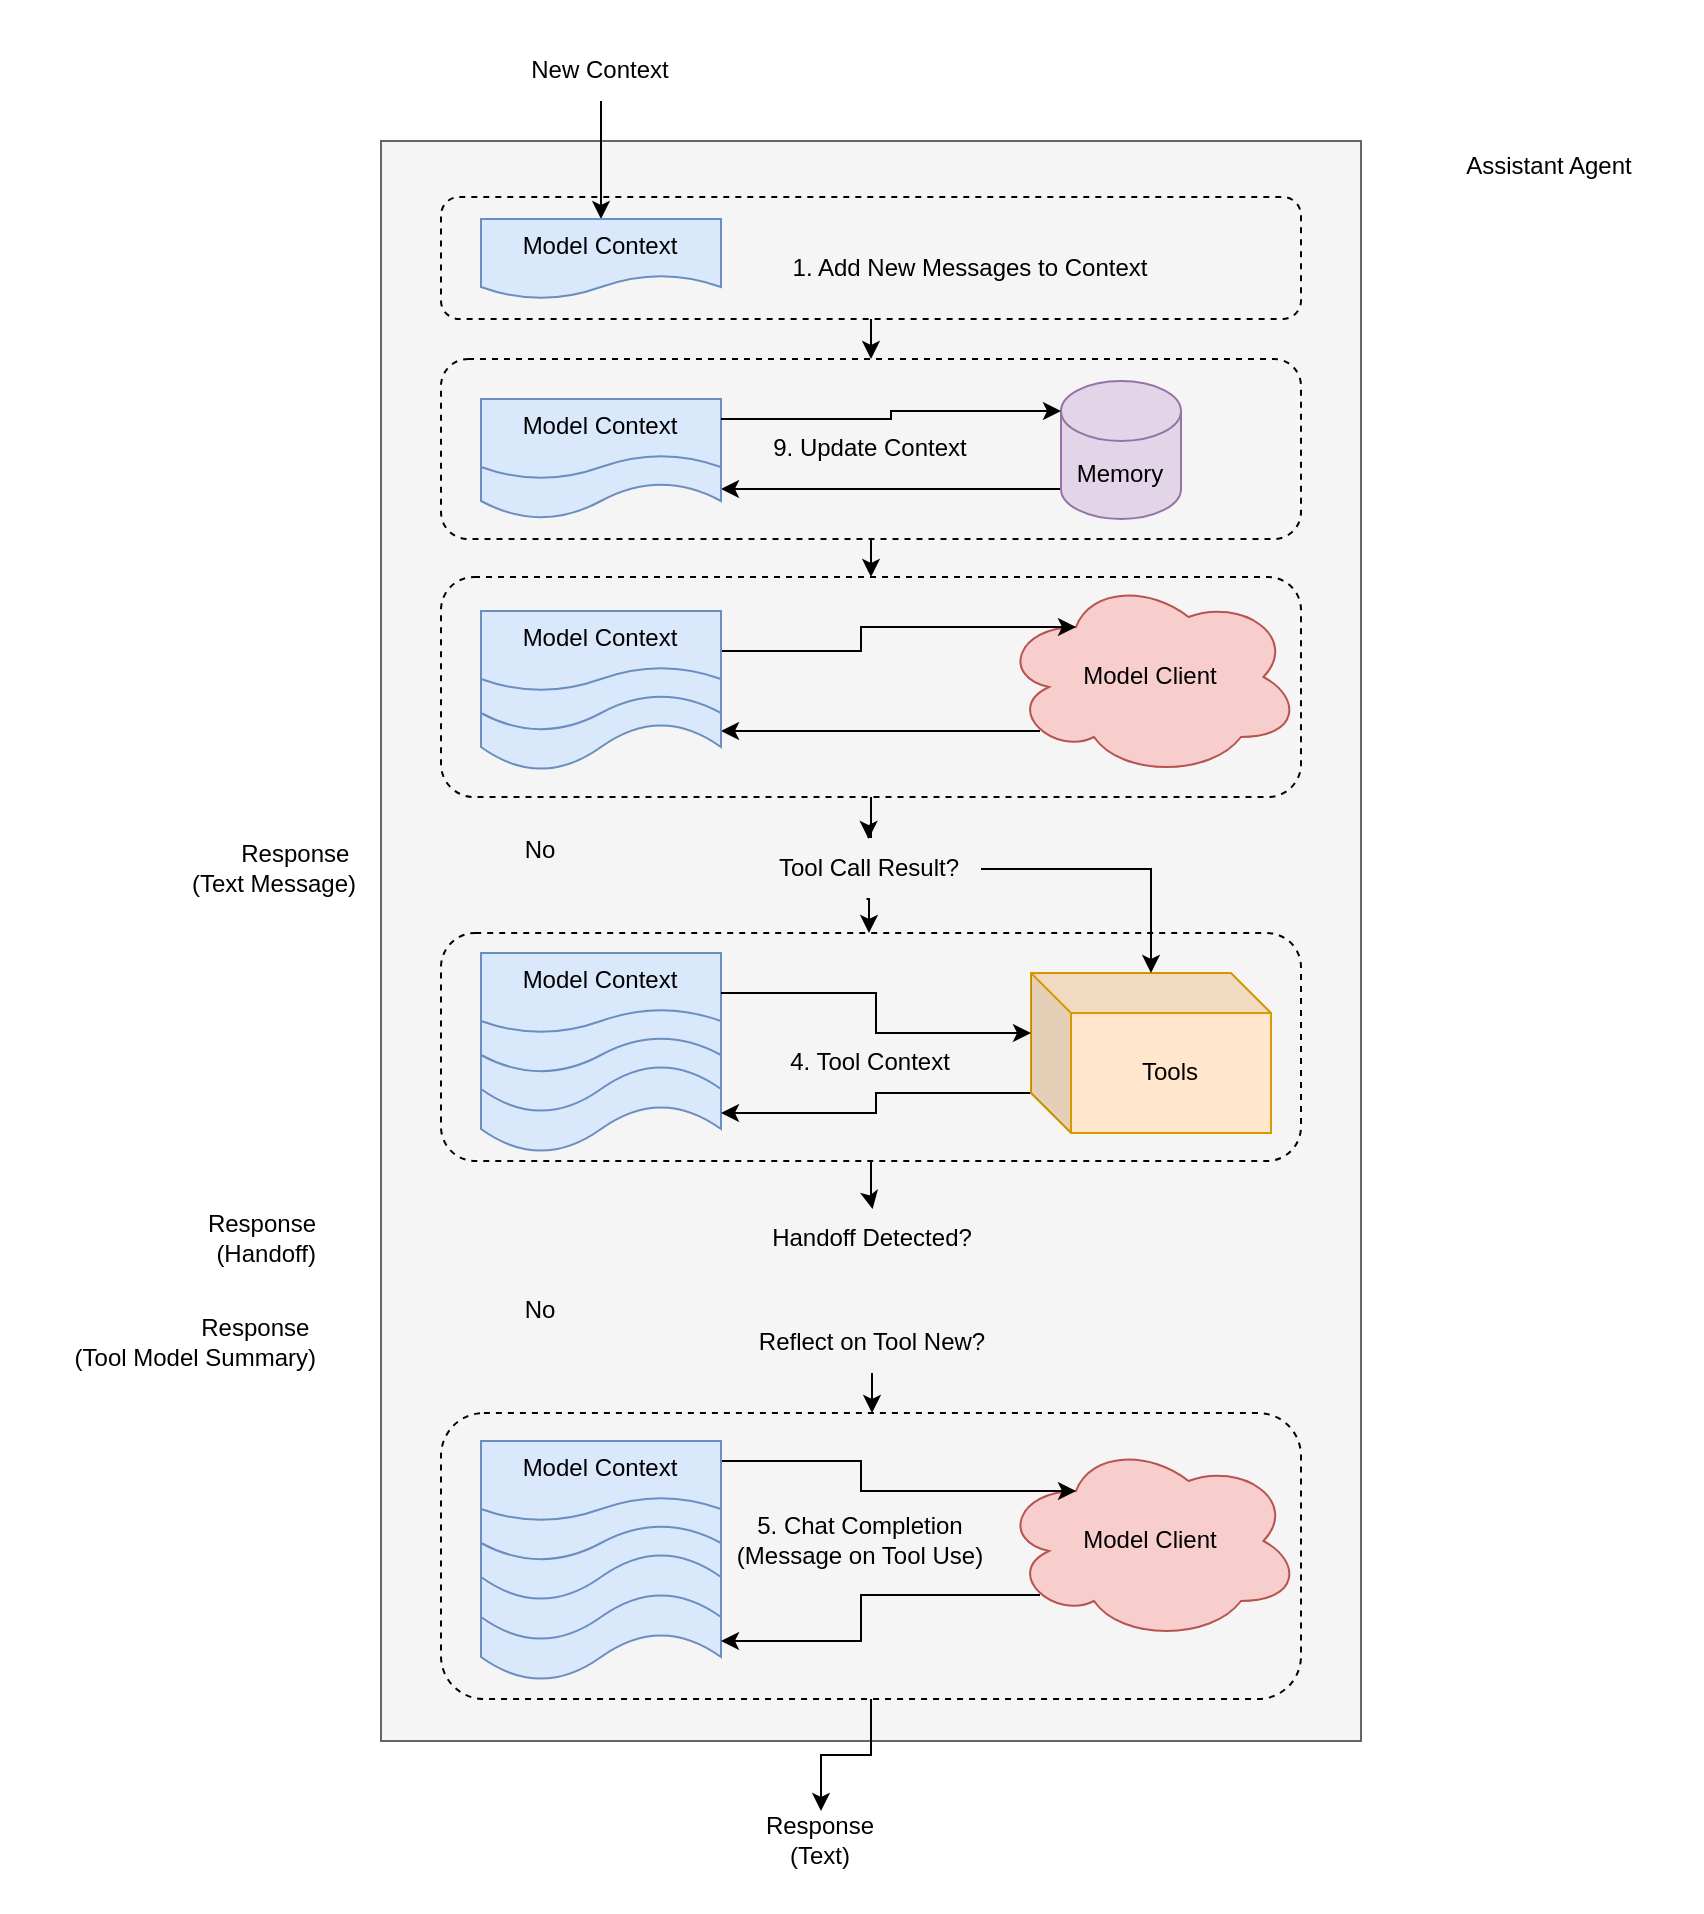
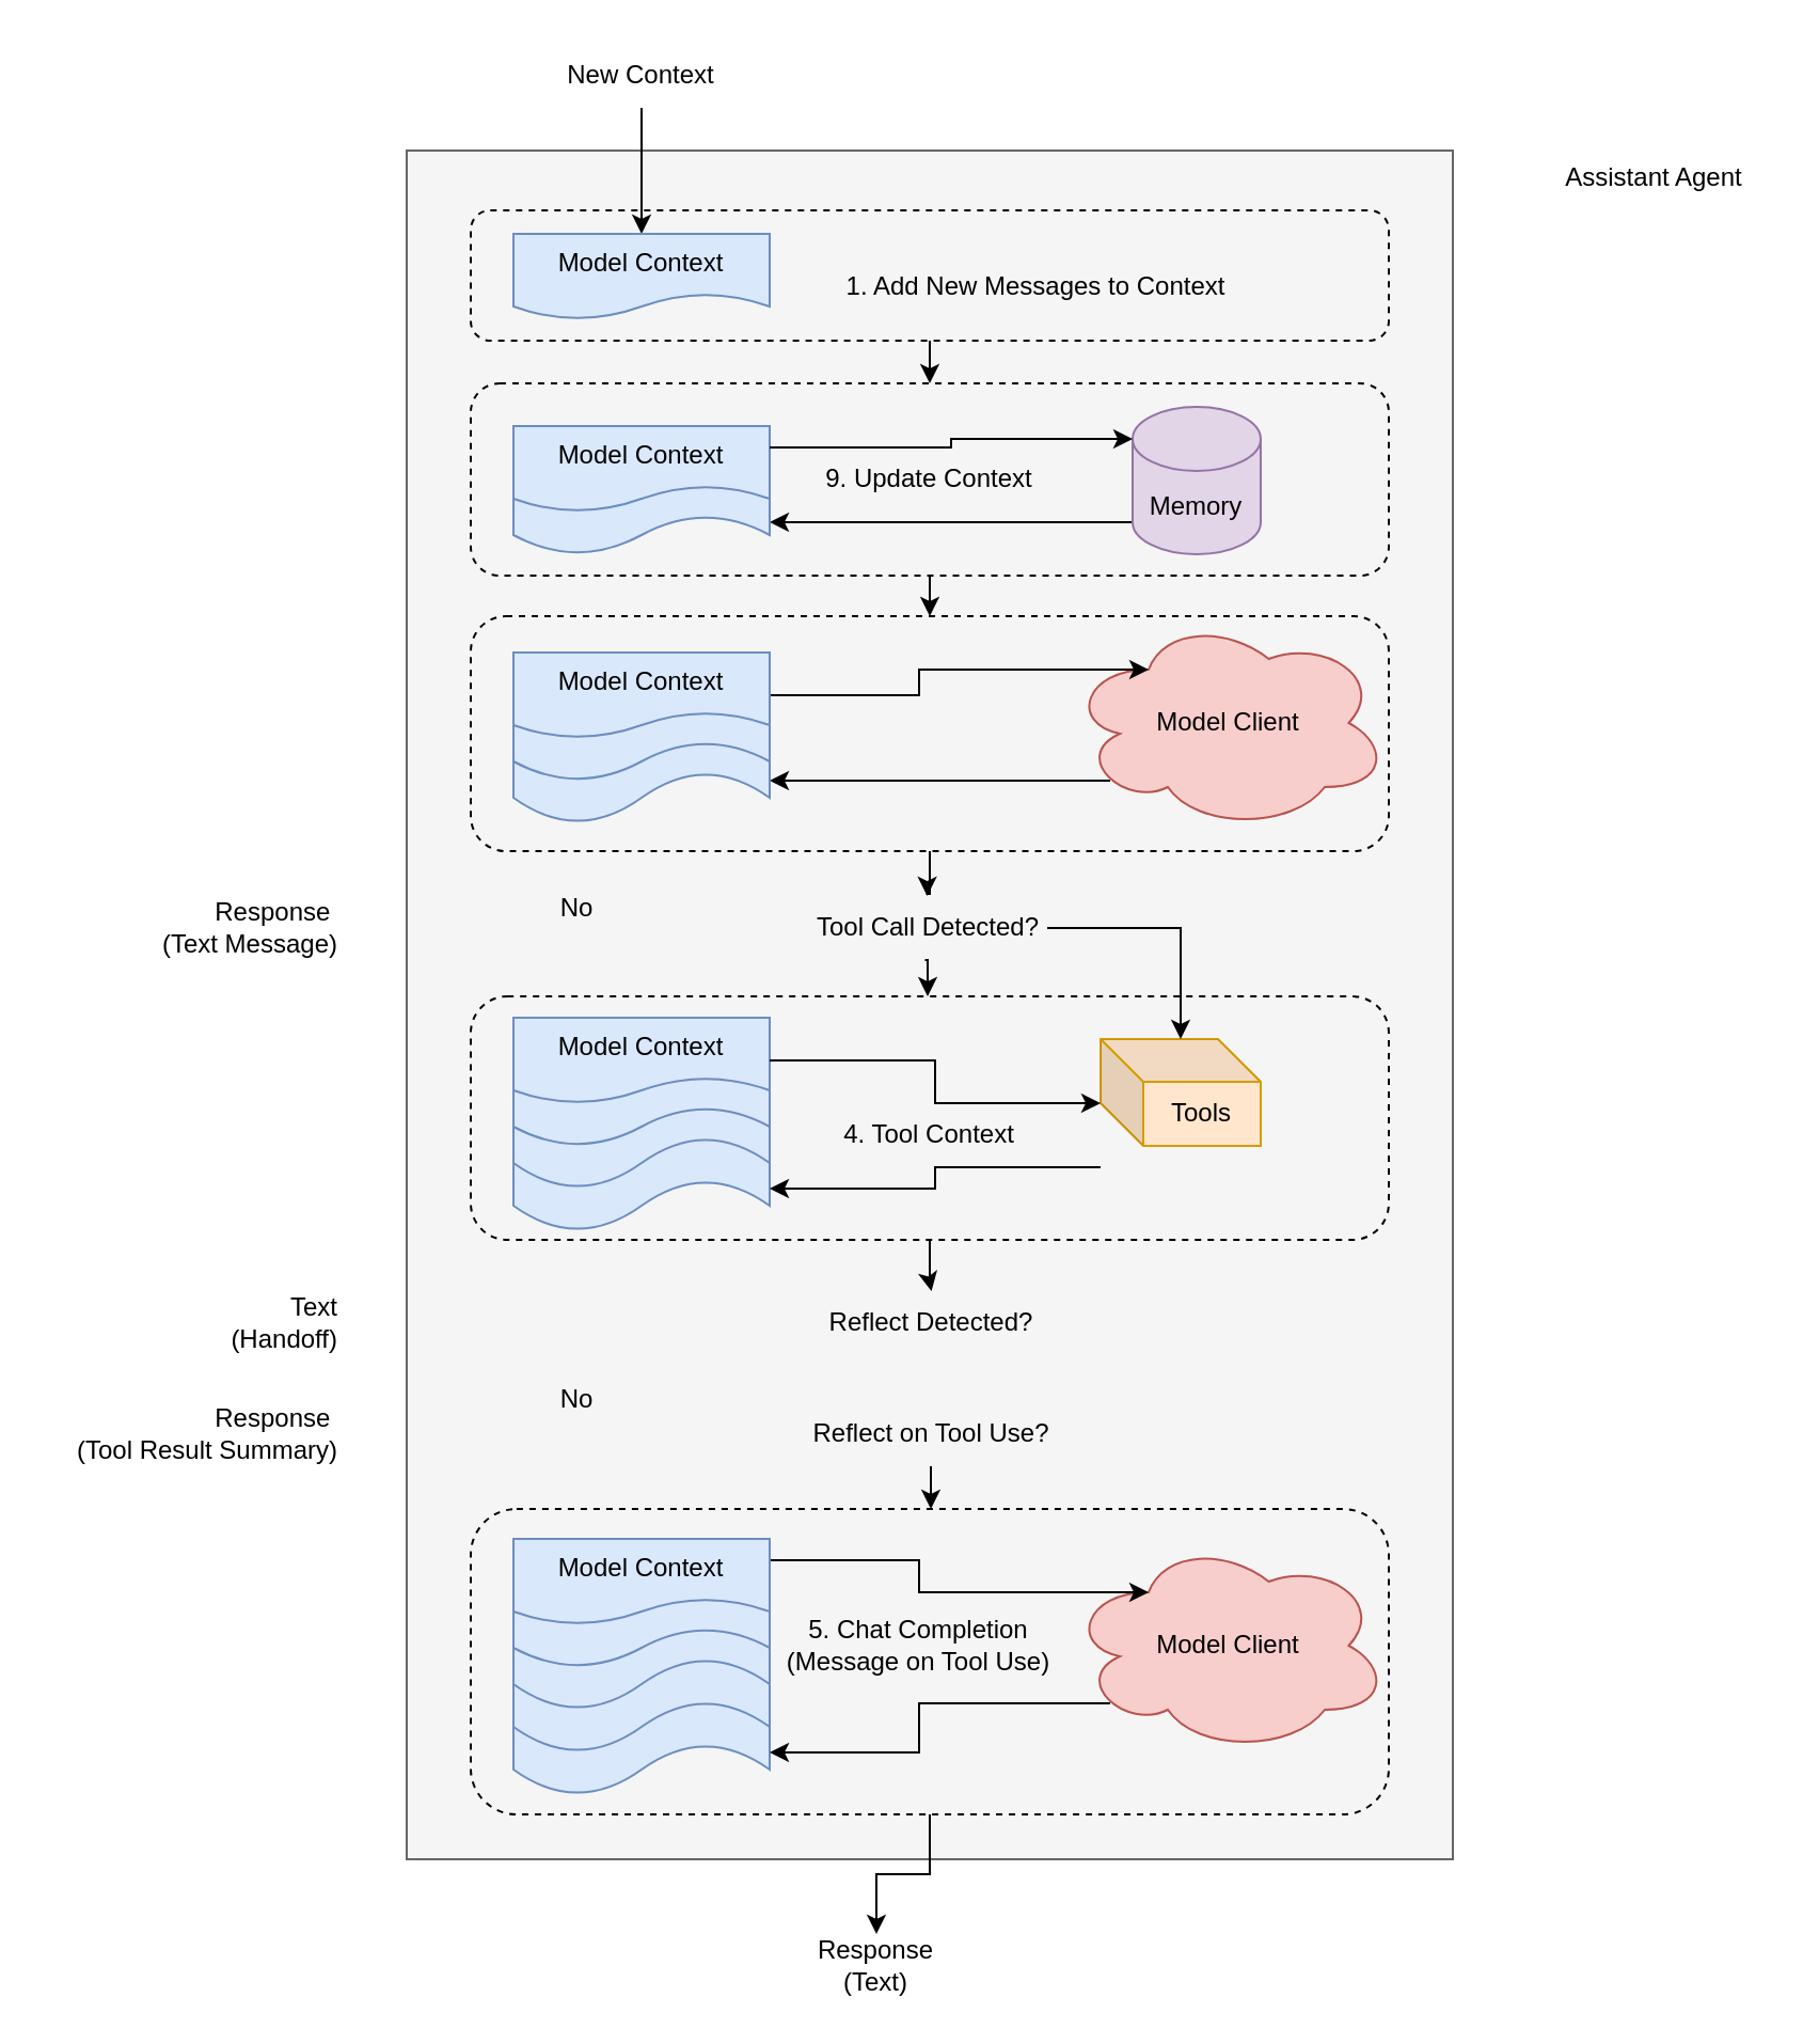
- <mxCell id="43" value="Response&amp;nbsp;&lt;div&gt;&lt;span style=&quot;background-color: initial;&quot;&gt;(Text Message)&lt;/span&gt;&lt;/div&gt;" style="text;html=1;align=right;verticalAlign=middle;whiteSpace=wrap;rounded=0;" vertex="1" parent="1"><mxGeometry x="40" y="419" width="140" height="30" as="geometry" /></mxCell>
+ <mxCell id="43" value="Response&amp;nbsp;&lt;div&gt;&lt;span style=&quot;background-color: initial;&quot;&gt;(Text Message)&lt;/span&gt;&lt;/div&gt;" style="text;html=1;align=right;verticalAlign=middle;whiteSpace=wrap;rounded=0;" vertex="1" parent="1"><mxGeometry x="20" y="419" width="140" height="30" as="geometry" /></mxCell>
- <mxCell id="50" value="Tool Call Result?" style="text;html=1;align=center;verticalAlign=middle;whiteSpace=wrap;rounded=0;" vertex="1" parent="1"><mxGeometry x="377.5" y="419" width="112.5" height="30" as="geometry" /></mxCell>
+ <mxCell id="50" value="Tool Call Detected?" style="text;html=1;align=center;verticalAlign=middle;whiteSpace=wrap;rounded=0;" vertex="1" parent="1"><mxGeometry x="377.5" y="419" width="112.5" height="30" as="geometry" /></mxCell>
- <mxCell id="22" value="Tools" style="shape=cube;whiteSpace=wrap;html=1;boundedLbl=1;backgroundOutline=1;darkOpacity=0.05;darkOpacity2=0.1;fillColor=#ffe6cc;strokeColor=#d79b00;" vertex="1" parent="1"><mxGeometry x="515" y="486" width="120" height="80" as="geometry" /></mxCell>
+ <mxCell id="22" value="Tools" style="shape=cube;whiteSpace=wrap;html=1;boundedLbl=1;backgroundOutline=1;darkOpacity=0.05;darkOpacity2=0.1;fillColor=#ffe6cc;strokeColor=#d79b00;" vertex="1" parent="1"><mxGeometry x="515" y="486" width="75" height="50" as="geometry" /></mxCell>
- <mxCell id="57" value="Response&lt;div&gt;(Handoff)&lt;/div&gt;" style="text;html=1;align=right;verticalAlign=middle;whiteSpace=wrap;rounded=0;" vertex="1" parent="1"><mxGeometry x="100" y="604" width="60" height="30" as="geometry" /></mxCell>
+ <mxCell id="57" value="Text&lt;div&gt;(Handoff)&lt;/div&gt;" style="text;html=1;align=right;verticalAlign=middle;whiteSpace=wrap;rounded=0;" vertex="1" parent="1"><mxGeometry x="100" y="604" width="60" height="30" as="geometry" /></mxCell>
- <mxCell id="56" value="Handoff Detected?" style="text;html=1;align=center;verticalAlign=middle;whiteSpace=wrap;rounded=0;shadow=1;" vertex="1" parent="1"><mxGeometry x="380.75" y="604" width="110" height="30" as="geometry" /></mxCell>
+ <mxCell id="56" value="Reflect Detected?" style="text;html=1;align=center;verticalAlign=middle;whiteSpace=wrap;rounded=0;shadow=1;" vertex="1" parent="1"><mxGeometry x="380.75" y="604" width="110" height="30" as="geometry" /></mxCell>
- <mxCell id="42" value="Response&amp;nbsp;&lt;div&gt;(Tool Model Summary)&lt;/div&gt;" style="text;html=1;align=right;verticalAlign=middle;whiteSpace=wrap;rounded=0;" vertex="1" parent="1"><mxGeometry x="20" y="656" width="140" height="30" as="geometry" /></mxCell>
+ <mxCell id="42" value="Response&amp;nbsp;&lt;div&gt;(Tool Result Summary)&lt;/div&gt;" style="text;html=1;align=right;verticalAlign=middle;whiteSpace=wrap;rounded=0;" vertex="1" parent="1"><mxGeometry x="20" y="656" width="140" height="30" as="geometry" /></mxCell>
- <mxCell id="52" value="Reflect on Tool New?" style="text;html=1;align=center;verticalAlign=middle;whiteSpace=wrap;rounded=0;" vertex="1" parent="1"><mxGeometry x="375.5" y="656" width="120" height="30" as="geometry" /></mxCell>
+ <mxCell id="52" value="Reflect on Tool Use?" style="text;html=1;align=center;verticalAlign=middle;whiteSpace=wrap;rounded=0;" vertex="1" parent="1"><mxGeometry x="375.5" y="656" width="120" height="30" as="geometry" /></mxCell>
